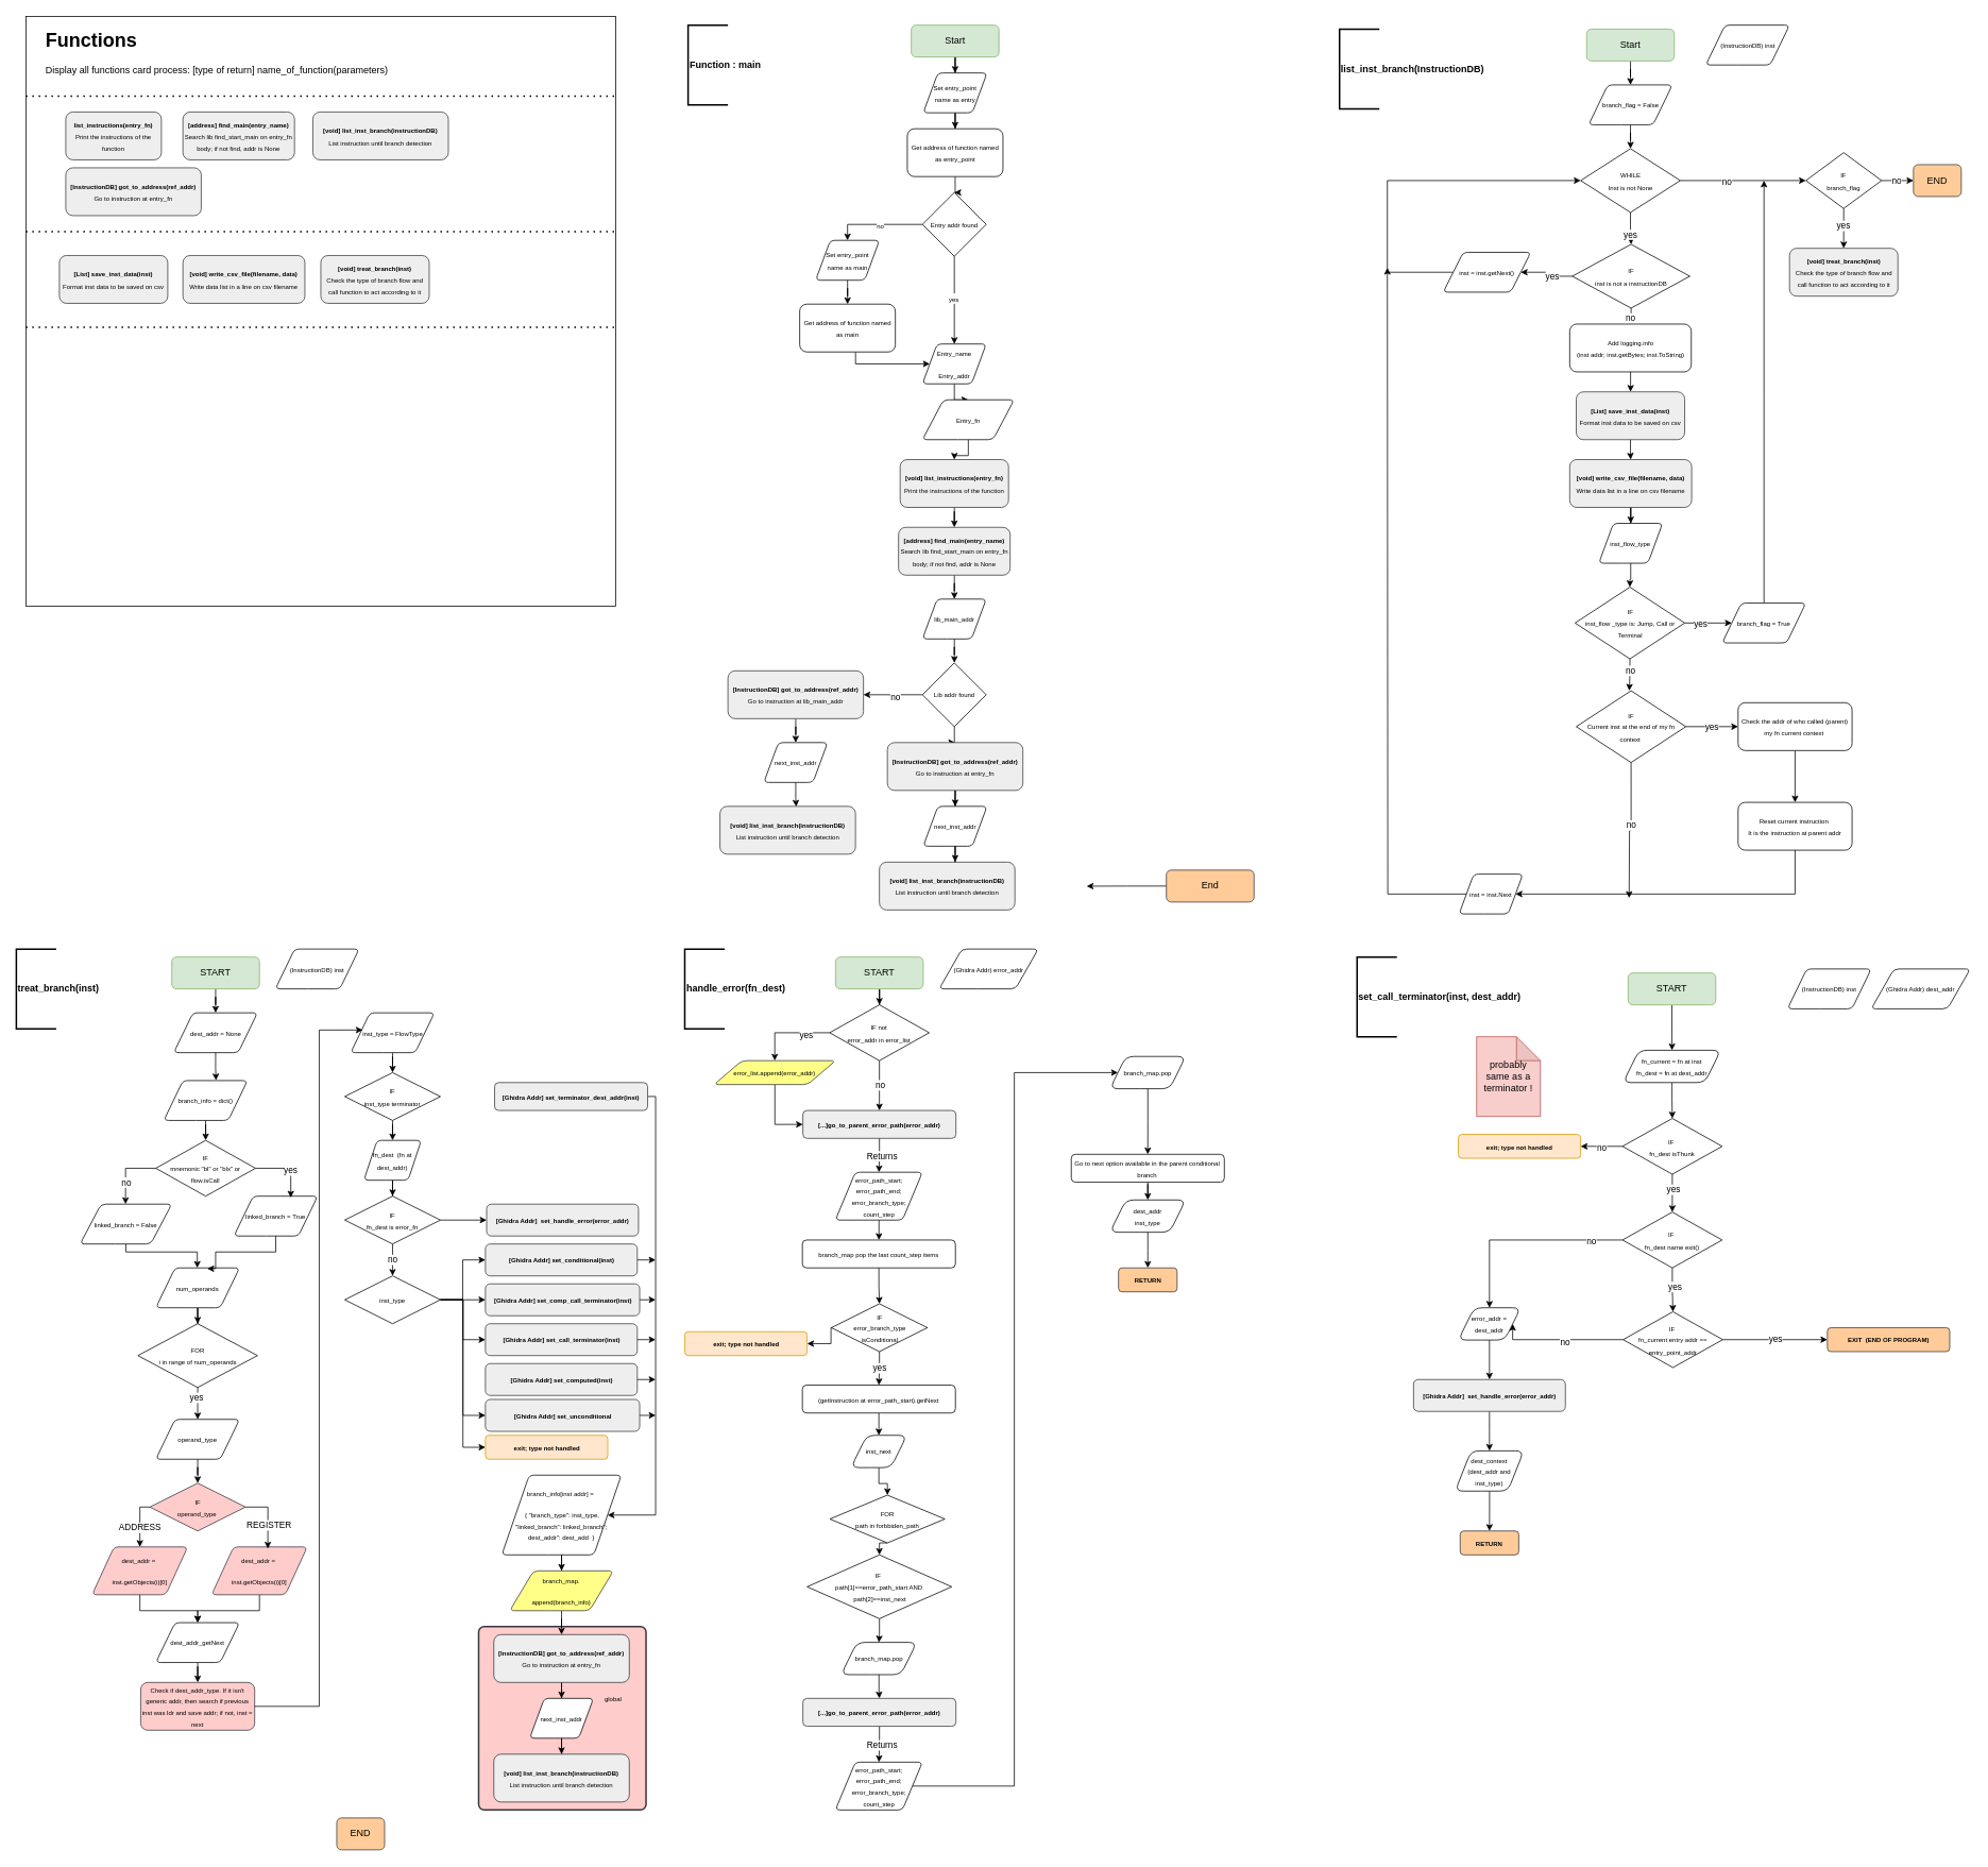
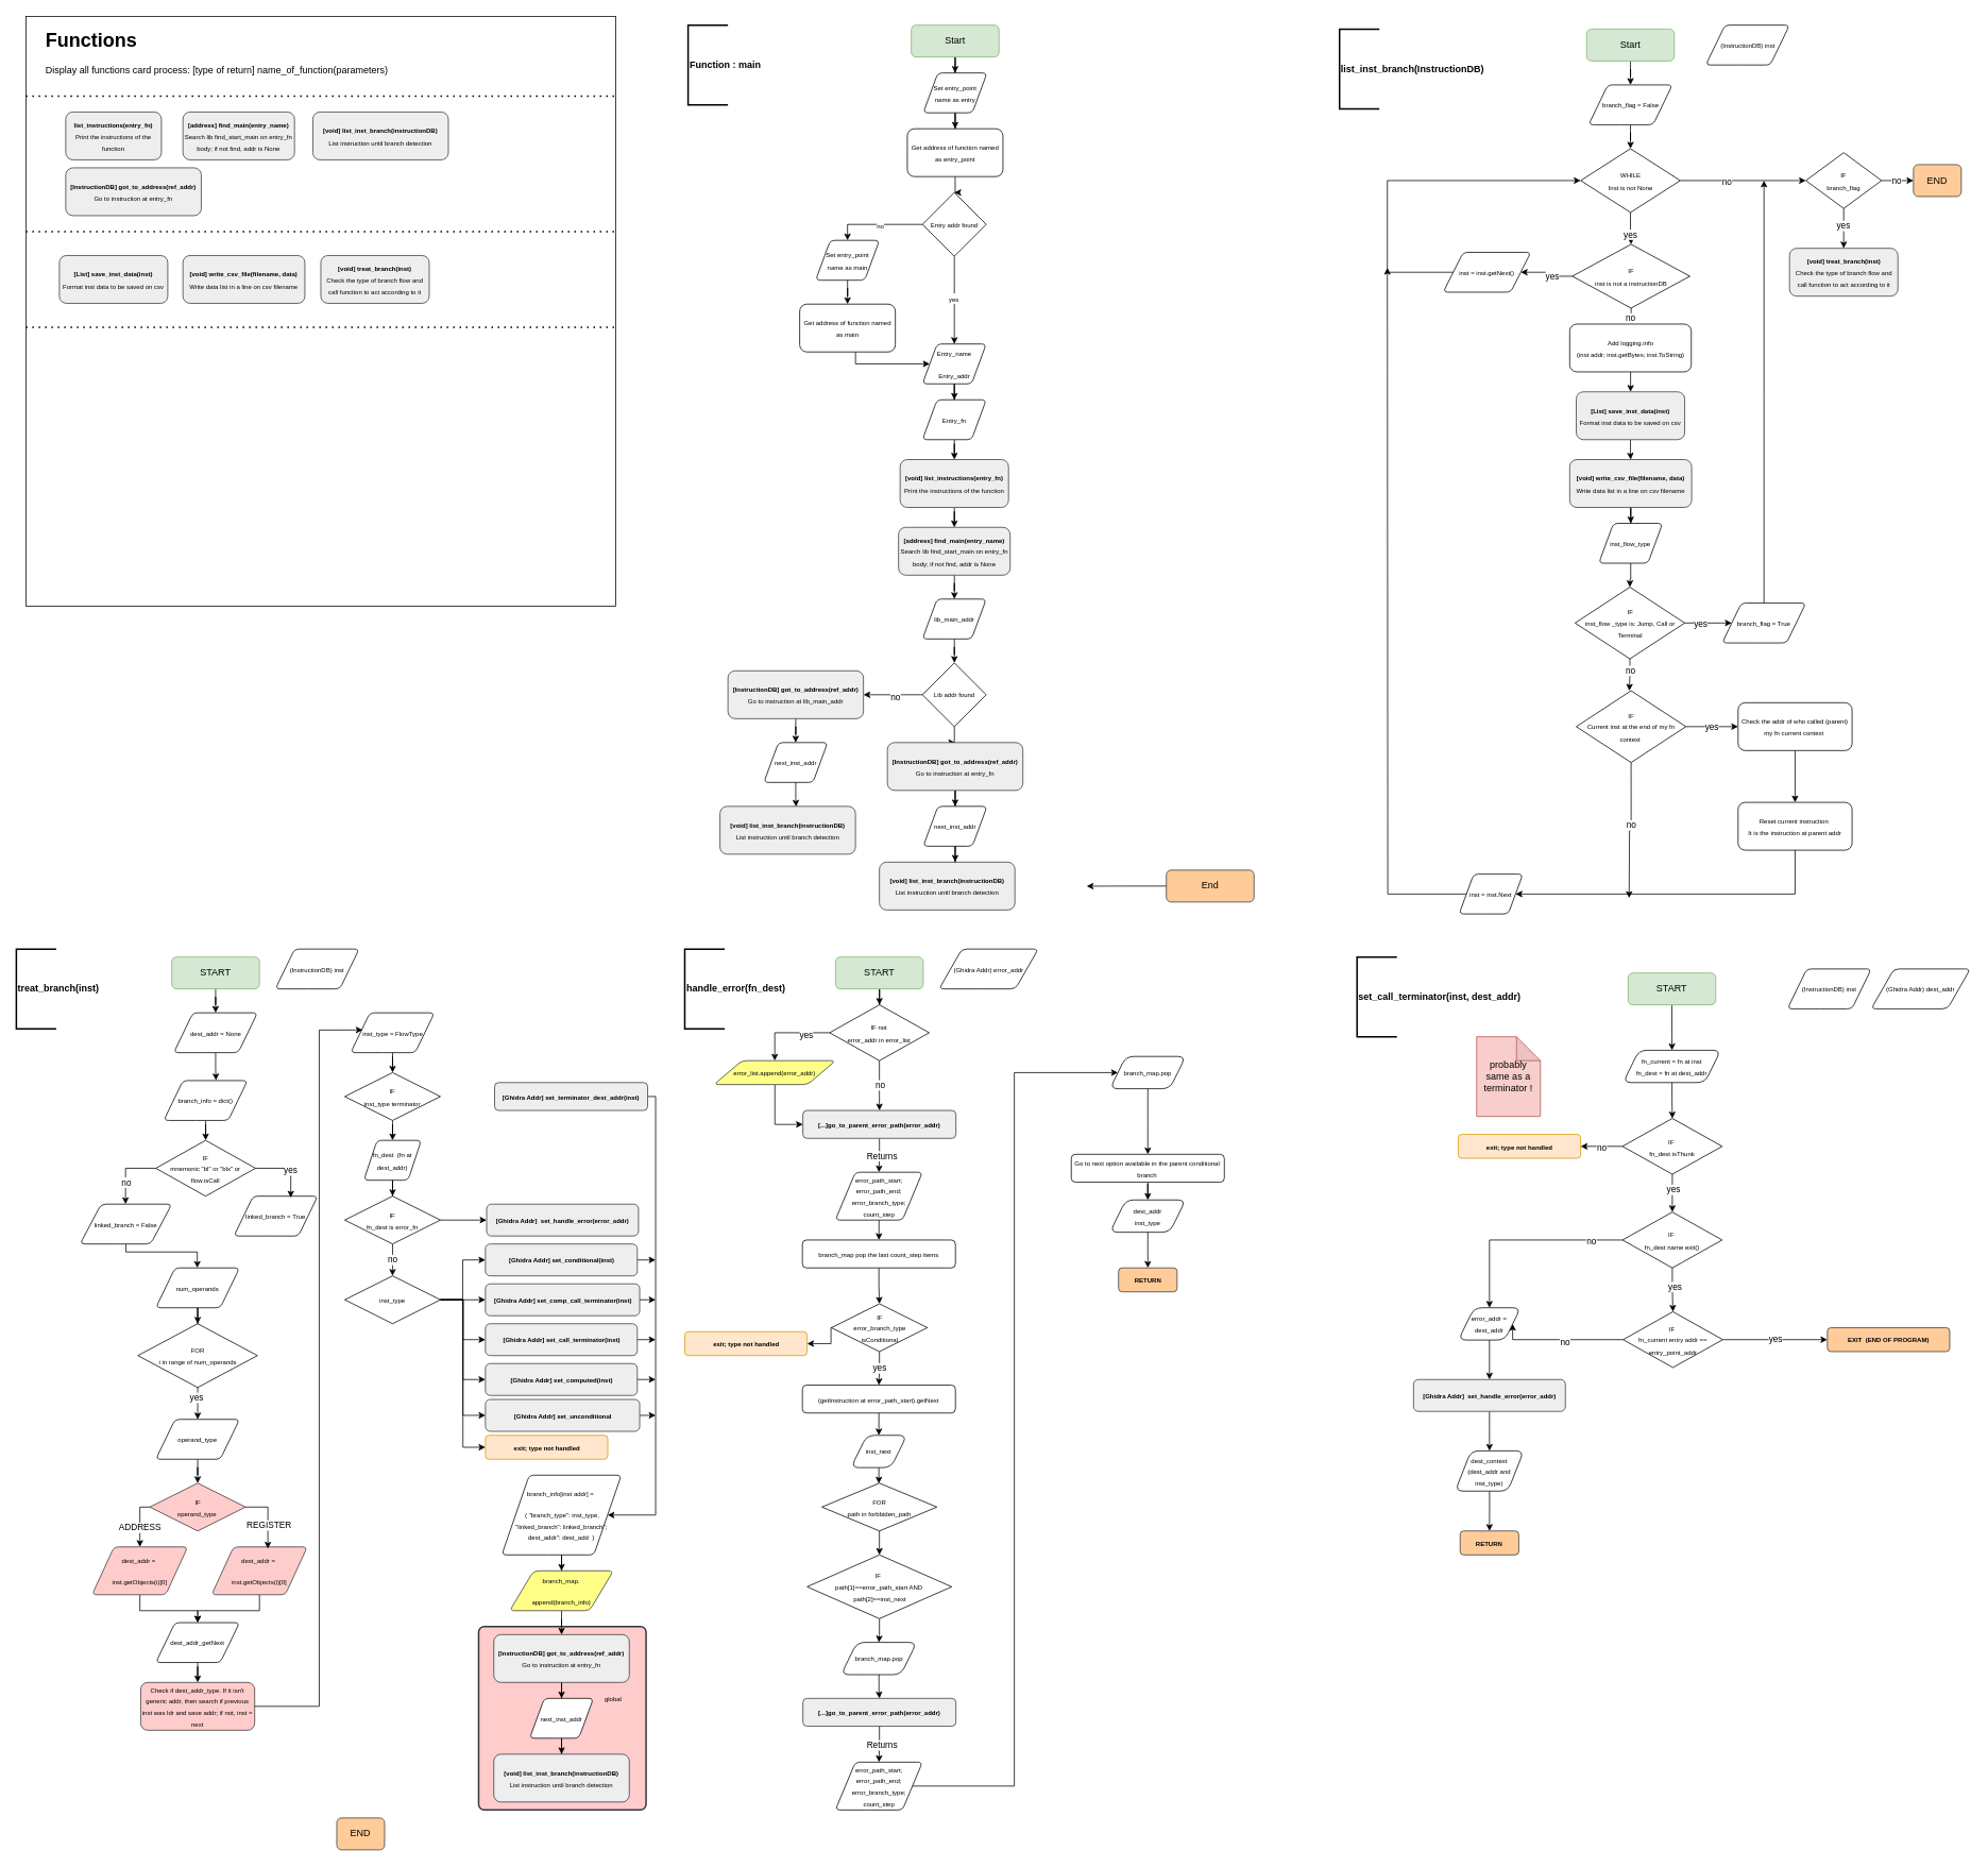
- <mxCell id="139" value="&lt;p&gt;&lt;span style=&quot;font-size: 8px;&quot;&gt;Entry_fn&lt;/span&gt;&lt;/p&gt;" style="shape=parallelogram;html=1;strokeWidth=1;perimeter=parallelogramPerimeter;whiteSpace=wrap;rounded=1;arcSize=12;size=0.23;" parent="1" vertex="1"><mxGeometry x="1156.75" y="501" width="115" height="50" as="geometry" /></mxCell>
+ <mxCell id="139" value="&lt;p&gt;&lt;span style=&quot;font-size: 8px;&quot;&gt;Entry_fn&lt;/span&gt;&lt;/p&gt;" style="shape=parallelogram;html=1;strokeWidth=1;perimeter=parallelogramPerimeter;whiteSpace=wrap;rounded=1;arcSize=12;size=0.23;" parent="1" vertex="1"><mxGeometry x="1156.75" y="501" width="80" height="50" as="geometry" /></mxCell>
- <mxCell id="84" style="edgeStyle=orthogonalEdgeStyle;rounded=0;orthogonalLoop=1;jettySize=auto;html=1;entryX=0.615;entryY=0.02;entryDx=0;entryDy=0;entryPerimeter=0;" parent="1" source="77" target="83" edge="1"><mxGeometry relative="1" as="geometry"><Array as="points"><mxPoint x="345" y="1570" /><mxPoint x="270" y="1570" /><mxPoint x="270" y="1591" /></Array></mxGeometry></mxCell>
+ <mxCell id="174" style="edgeStyle=orthogonalEdgeStyle;rounded=0;orthogonalLoop=1;jettySize=auto;html=1;entryX=0;entryY=0.5;entryDx=0;entryDy=0;" parent="1" source="177" target="186" edge="1"><mxGeometry relative="1" as="geometry" /></mxCell>
- <mxCell id="215" value="&lt;font style=&quot;font-size: 8px;&quot;&gt;FOR&lt;br&gt;path in forbbiden_path&lt;br&gt;&lt;/font&gt;" style="rhombus;whiteSpace=wrap;html=1;" parent="1" vertex="1"><mxGeometry x="1040.63" y="1875" width="144.25" height="60" as="geometry" /></mxCell>
+ <mxCell id="215" value="&lt;font style=&quot;font-size: 8px;&quot;&gt;FOR&lt;br&gt;path in forbbiden_path&lt;br&gt;&lt;/font&gt;" style="rhombus;whiteSpace=wrap;html=1;" parent="1" vertex="1"><mxGeometry x="1030.63" y="1860" width="144.25" height="60" as="geometry" /></mxCell>
